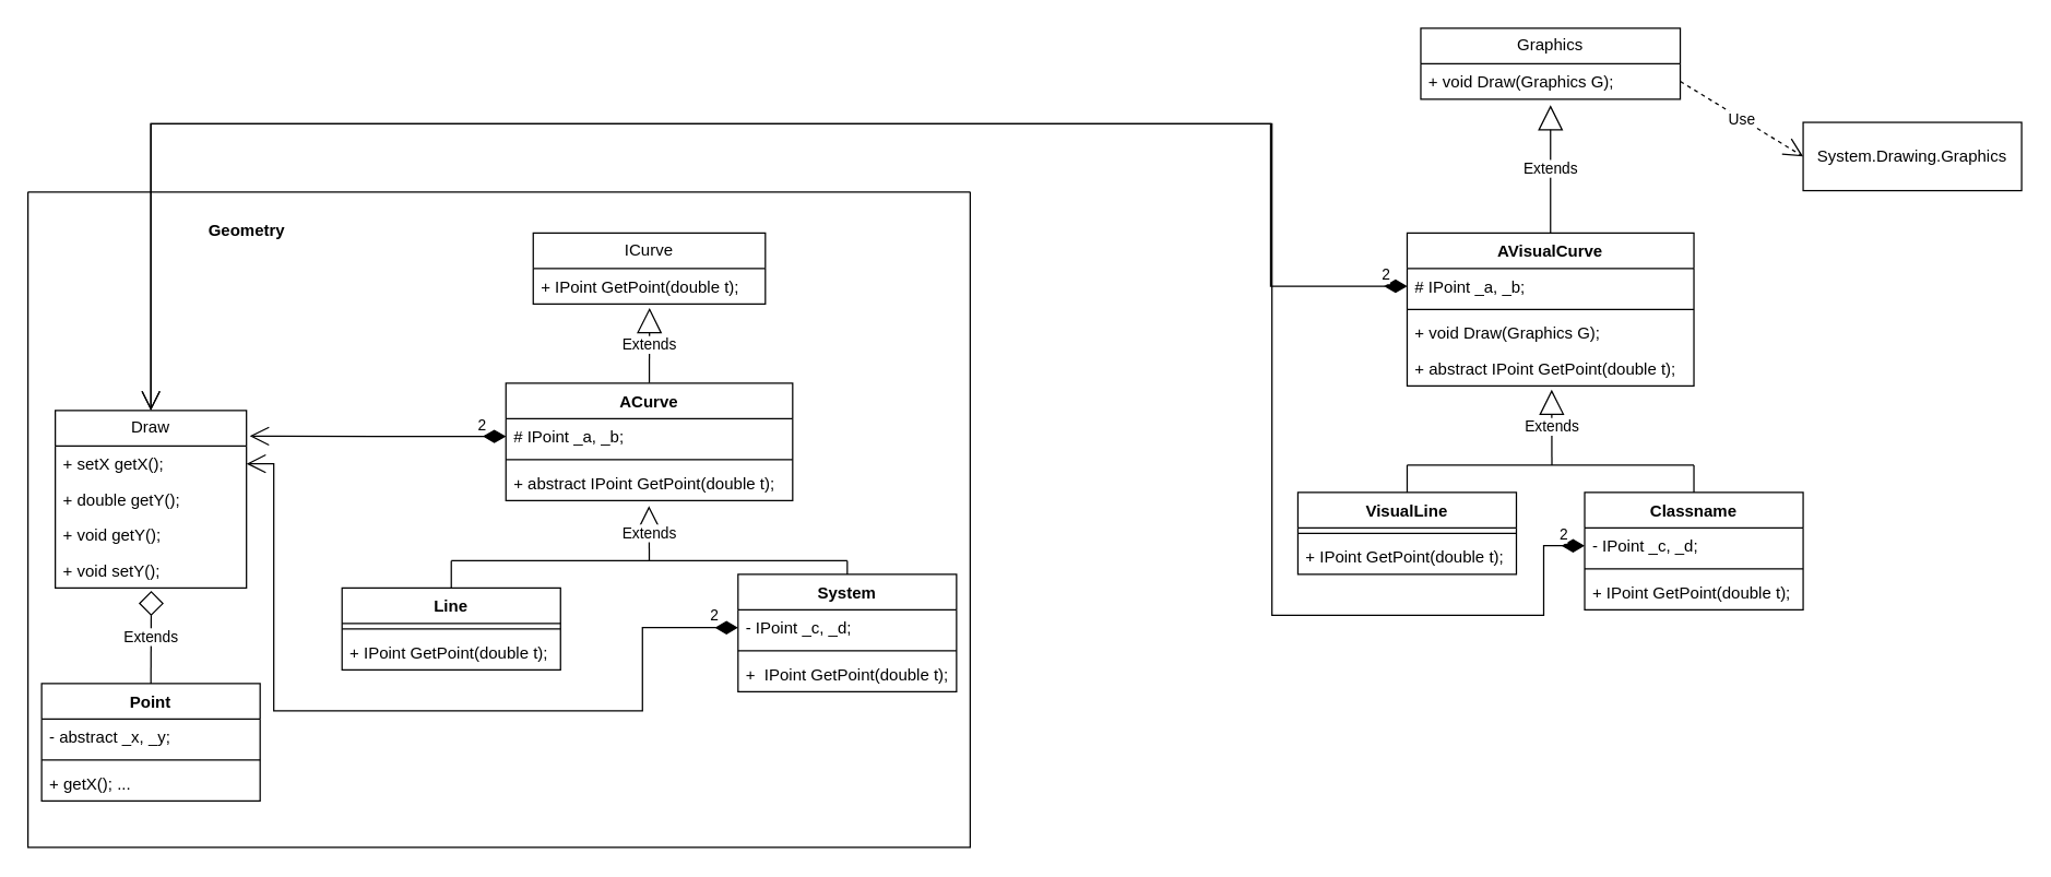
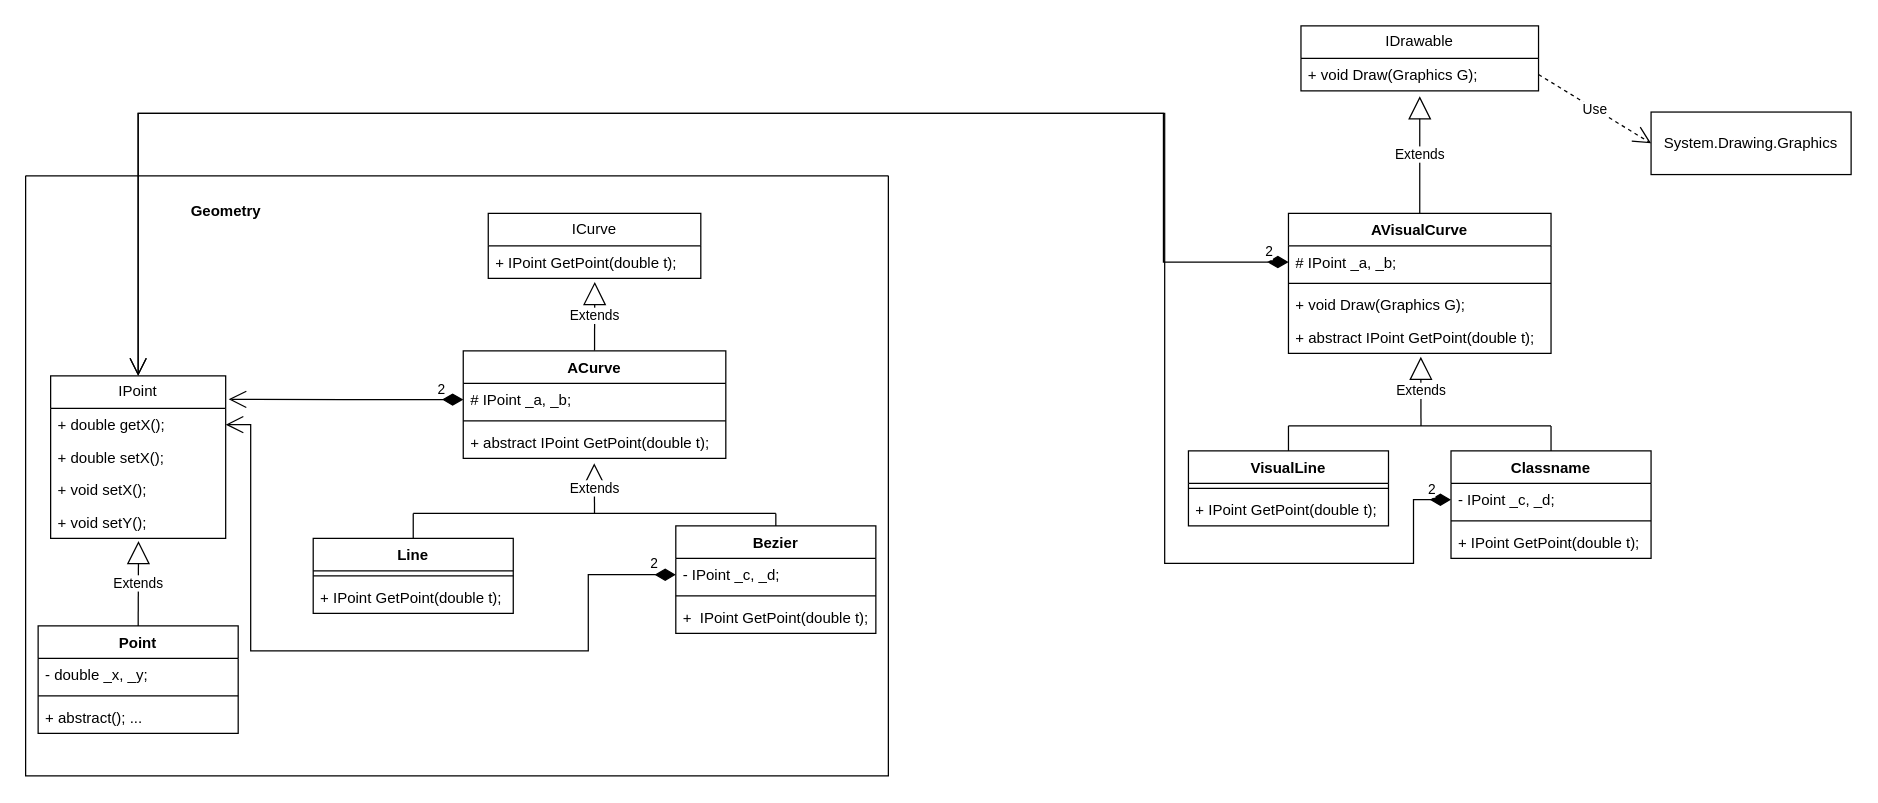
- <mxCell id="35" value="Graphics" style="swimlane;fontStyle=0;childLayout=stackLayout;horizontal=1;startSize=26;fillColor=none;horizontalStack=0;resizeParent=1;resizeParentMax=0;resizeLast=0;collapsible=1;marginBottom=0;whiteSpace=wrap;html=1;" vertex="1" parent="1"><mxGeometry x="1040" y="20" width="190" height="52" as="geometry" /></mxCell>
+ <mxCell id="35" value="IDrawable" style="swimlane;fontStyle=0;childLayout=stackLayout;horizontal=1;startSize=26;fillColor=none;horizontalStack=0;resizeParent=1;resizeParentMax=0;resizeLast=0;collapsible=1;marginBottom=0;whiteSpace=wrap;html=1;" vertex="1" parent="1"><mxGeometry x="1040" y="20" width="190" height="52" as="geometry" /></mxCell>
- <mxCell id="2" value="Draw" style="swimlane;fontStyle=0;childLayout=stackLayout;horizontal=1;startSize=26;fillColor=none;horizontalStack=0;resizeParent=1;resizeParentMax=0;resizeLast=0;collapsible=1;marginBottom=0;whiteSpace=wrap;html=1;movable=1;resizable=1;rotatable=1;deletable=1;editable=1;locked=0;connectable=1;" vertex="1" parent="1"><mxGeometry x="40" y="300" width="140" height="130" as="geometry" /></mxCell>
+ <mxCell id="2" value="IPoint" style="swimlane;fontStyle=0;childLayout=stackLayout;horizontal=1;startSize=26;fillColor=none;horizontalStack=0;resizeParent=1;resizeParentMax=0;resizeLast=0;collapsible=1;marginBottom=0;whiteSpace=wrap;html=1;movable=1;resizable=1;rotatable=1;deletable=1;editable=1;locked=0;connectable=1;" vertex="1" parent="1"><mxGeometry x="40" y="300" width="140" height="130" as="geometry" /></mxCell>
- <mxCell id="3" value="+ setX getX();" style="text;strokeColor=none;fillColor=none;align=left;verticalAlign=top;spacingLeft=4;spacingRight=4;overflow=hidden;rotatable=1;points=[[0,0.5],[1,0.5]];portConstraint=eastwest;whiteSpace=wrap;html=1;movable=1;resizable=1;deletable=1;editable=1;locked=0;connectable=1;" vertex="1" parent="2"><mxGeometry y="26" width="140" height="26" as="geometry" /></mxCell>
+ <mxCell id="3" value="+ double getX();" style="text;strokeColor=none;fillColor=none;align=left;verticalAlign=top;spacingLeft=4;spacingRight=4;overflow=hidden;rotatable=1;points=[[0,0.5],[1,0.5]];portConstraint=eastwest;whiteSpace=wrap;html=1;movable=1;resizable=1;deletable=1;editable=1;locked=0;connectable=1;" vertex="1" parent="2"><mxGeometry y="26" width="140" height="26" as="geometry" /></mxCell>
- <mxCell id="4" value="+ double getY();" style="text;strokeColor=none;fillColor=none;align=left;verticalAlign=top;spacingLeft=4;spacingRight=4;overflow=hidden;rotatable=1;points=[[0,0.5],[1,0.5]];portConstraint=eastwest;whiteSpace=wrap;html=1;movable=1;resizable=1;deletable=1;editable=1;locked=0;connectable=1;" vertex="1" parent="2"><mxGeometry y="52" width="140" height="26" as="geometry" /></mxCell>
+ <mxCell id="4" value="+ double setX();" style="text;strokeColor=none;fillColor=none;align=left;verticalAlign=top;spacingLeft=4;spacingRight=4;overflow=hidden;rotatable=1;points=[[0,0.5],[1,0.5]];portConstraint=eastwest;whiteSpace=wrap;html=1;movable=1;resizable=1;deletable=1;editable=1;locked=0;connectable=1;" vertex="1" parent="2"><mxGeometry y="52" width="140" height="26" as="geometry" /></mxCell>
- <mxCell id="5" value="+ void getY();" style="text;strokeColor=none;fillColor=none;align=left;verticalAlign=top;spacingLeft=4;spacingRight=4;overflow=hidden;rotatable=1;points=[[0,0.5],[1,0.5]];portConstraint=eastwest;whiteSpace=wrap;html=1;movable=1;resizable=1;deletable=1;editable=1;locked=0;connectable=1;" vertex="1" parent="2"><mxGeometry y="78" width="140" height="26" as="geometry" /></mxCell>
+ <mxCell id="5" value="+ void setX();" style="text;strokeColor=none;fillColor=none;align=left;verticalAlign=top;spacingLeft=4;spacingRight=4;overflow=hidden;rotatable=1;points=[[0,0.5],[1,0.5]];portConstraint=eastwest;whiteSpace=wrap;html=1;movable=1;resizable=1;deletable=1;editable=1;locked=0;connectable=1;" vertex="1" parent="2"><mxGeometry y="78" width="140" height="26" as="geometry" /></mxCell>
- <mxCell id="15" value="System" style="swimlane;fontStyle=1;align=center;verticalAlign=top;childLayout=stackLayout;horizontal=1;startSize=26;horizontalStack=0;resizeParent=1;resizeParentMax=0;resizeLast=0;collapsible=1;marginBottom=0;whiteSpace=wrap;html=1;movable=1;resizable=1;rotatable=1;deletable=1;editable=1;locked=0;connectable=1;" vertex="1" parent="1"><mxGeometry x="540" y="420" width="160" height="86" as="geometry" /></mxCell>
+ <mxCell id="15" value="Bezier" style="swimlane;fontStyle=1;align=center;verticalAlign=top;childLayout=stackLayout;horizontal=1;startSize=26;horizontalStack=0;resizeParent=1;resizeParentMax=0;resizeLast=0;collapsible=1;marginBottom=0;whiteSpace=wrap;html=1;movable=1;resizable=1;rotatable=1;deletable=1;editable=1;locked=0;connectable=1;" vertex="1" parent="1"><mxGeometry x="540" y="420" width="160" height="86" as="geometry" /></mxCell>
- <mxCell id="11" value="Extends" style="endArrow=diamond;endSize=16;endFill=0;html=1;rounded=0;exitX=0.5;exitY=0;exitDx=0;exitDy=0;entryX=0.502;entryY=1.081;entryDx=0;entryDy=0;entryPerimeter=0;movable=1;resizable=1;rotatable=1;deletable=1;editable=1;locked=0;connectable=1;" edge="1" parent="1" source="7" target="6"><mxGeometry width="160" relative="1" as="geometry"><mxPoint x="-50" y="490" as="sourcePoint" /><mxPoint x="110" y="490" as="targetPoint" /></mxGeometry></mxCell>
+ <mxCell id="11" value="Extends" style="endArrow=block;endSize=16;endFill=0;html=1;rounded=0;exitX=0.5;exitY=0;exitDx=0;exitDy=0;entryX=0.502;entryY=1.081;entryDx=0;entryDy=0;entryPerimeter=0;movable=1;resizable=1;rotatable=1;deletable=1;editable=1;locked=0;connectable=1;" edge="1" parent="1" source="7" target="6"><mxGeometry width="160" relative="1" as="geometry"><mxPoint x="-50" y="490" as="sourcePoint" /><mxPoint x="110" y="490" as="targetPoint" /></mxGeometry></mxCell>
- <mxCell id="8" value="- abstract _x, _y;" style="text;strokeColor=none;fillColor=none;align=left;verticalAlign=top;spacingLeft=4;spacingRight=4;overflow=hidden;rotatable=1;points=[[0,0.5],[1,0.5]];portConstraint=eastwest;whiteSpace=wrap;html=1;movable=1;resizable=1;deletable=1;editable=1;locked=0;connectable=1;" vertex="1" parent="7"><mxGeometry y="26" width="160" height="26" as="geometry" /></mxCell>
+ <mxCell id="8" value="- double _x, _y;" style="text;strokeColor=none;fillColor=none;align=left;verticalAlign=top;spacingLeft=4;spacingRight=4;overflow=hidden;rotatable=1;points=[[0,0.5],[1,0.5]];portConstraint=eastwest;whiteSpace=wrap;html=1;movable=1;resizable=1;deletable=1;editable=1;locked=0;connectable=1;" vertex="1" parent="7"><mxGeometry y="26" width="160" height="26" as="geometry" /></mxCell>
- <mxCell id="10" value="+ getX(); ..." style="text;strokeColor=none;fillColor=none;align=left;verticalAlign=top;spacingLeft=4;spacingRight=4;overflow=hidden;rotatable=1;points=[[0,0.5],[1,0.5]];portConstraint=eastwest;whiteSpace=wrap;html=1;movable=1;resizable=1;deletable=1;editable=1;locked=0;connectable=1;" vertex="1" parent="7"><mxGeometry y="60" width="160" height="26" as="geometry" /></mxCell>
+ <mxCell id="10" value="+ abstract(); ..." style="text;strokeColor=none;fillColor=none;align=left;verticalAlign=top;spacingLeft=4;spacingRight=4;overflow=hidden;rotatable=1;points=[[0,0.5],[1,0.5]];portConstraint=eastwest;whiteSpace=wrap;html=1;movable=1;resizable=1;deletable=1;editable=1;locked=0;connectable=1;" vertex="1" parent="7"><mxGeometry y="60" width="160" height="26" as="geometry" /></mxCell>
